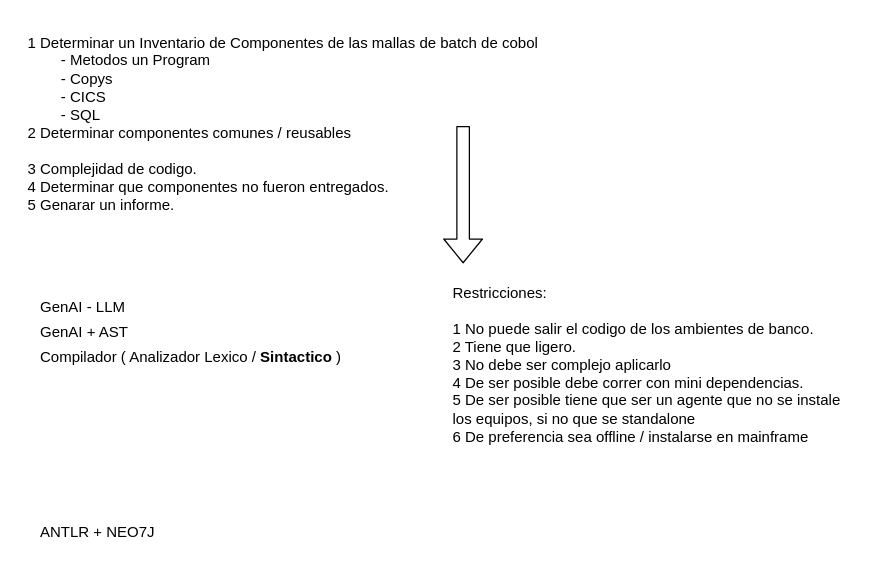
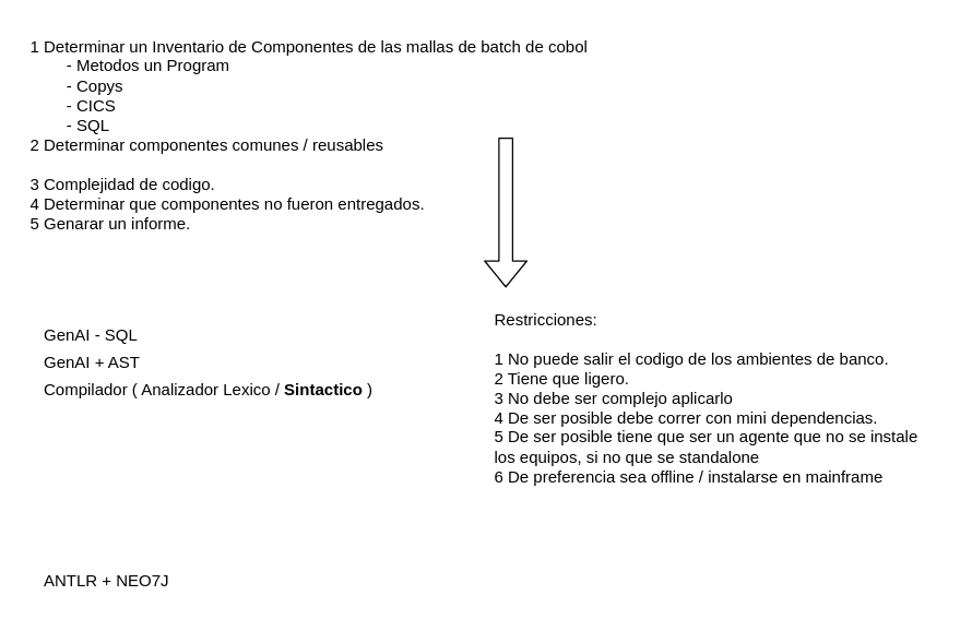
- <mxCell id="3" value="GenAI - LLM" style="text;html=1;align=left;verticalAlign=middle;whiteSpace=wrap;rounded=0;" vertex="1" parent="1"><mxGeometry x="30" y="230" width="240" height="30" as="geometry" /></mxCell>
+ <mxCell id="3" value="GenAI - SQL" style="text;html=1;align=left;verticalAlign=middle;whiteSpace=wrap;rounded=0;" vertex="1" parent="1"><mxGeometry x="30" y="230" width="240" height="30" as="geometry" /></mxCell>
